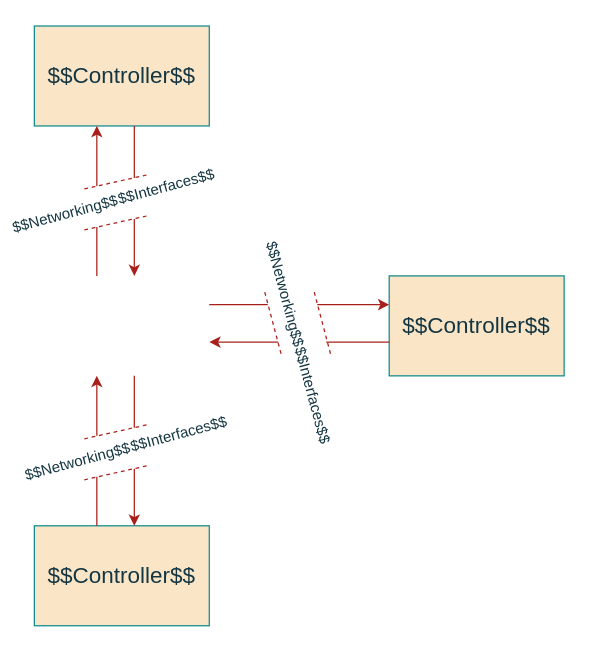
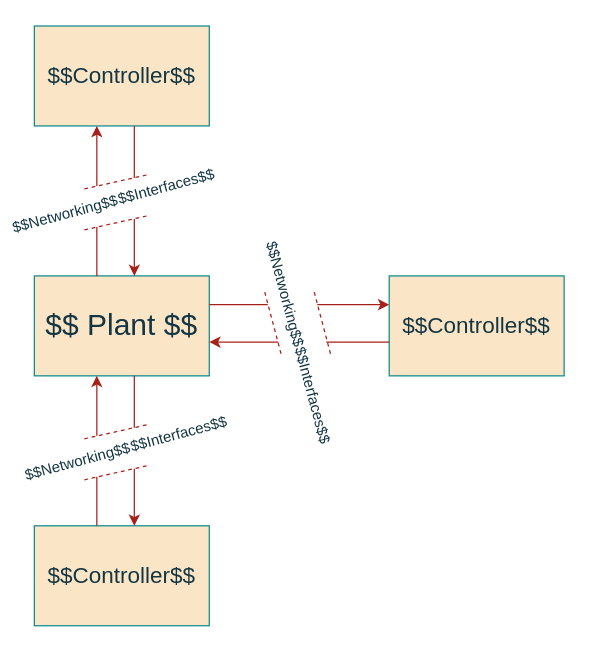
+ <mxCell id="2" value="&lt;font style=&quot;font-size: 24px;&quot;&gt;$$ Plant $$&lt;/font&gt;" style="rounded=0;whiteSpace=wrap;html=1;labelBackgroundColor=none;fillColor=#FAE5C7;strokeColor=#0F8B8D;fontColor=#143642;" vertex="1" parent="1"><mxGeometry x="27" y="220" width="140" height="80" as="geometry" /></mxCell>
